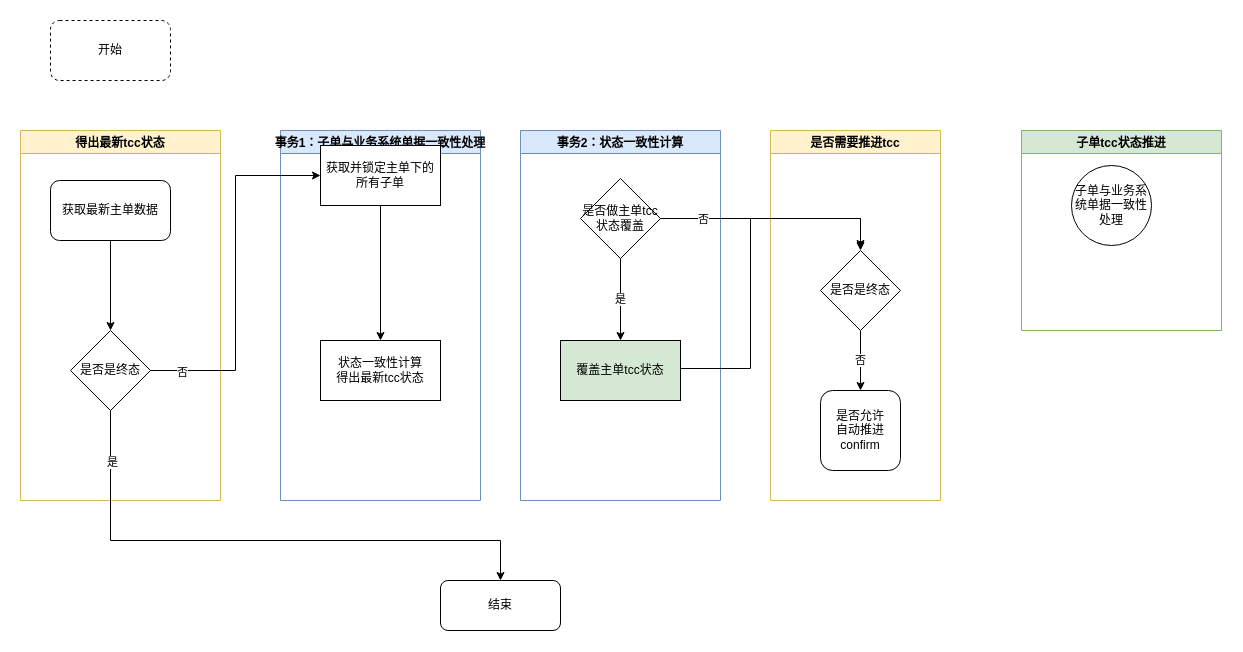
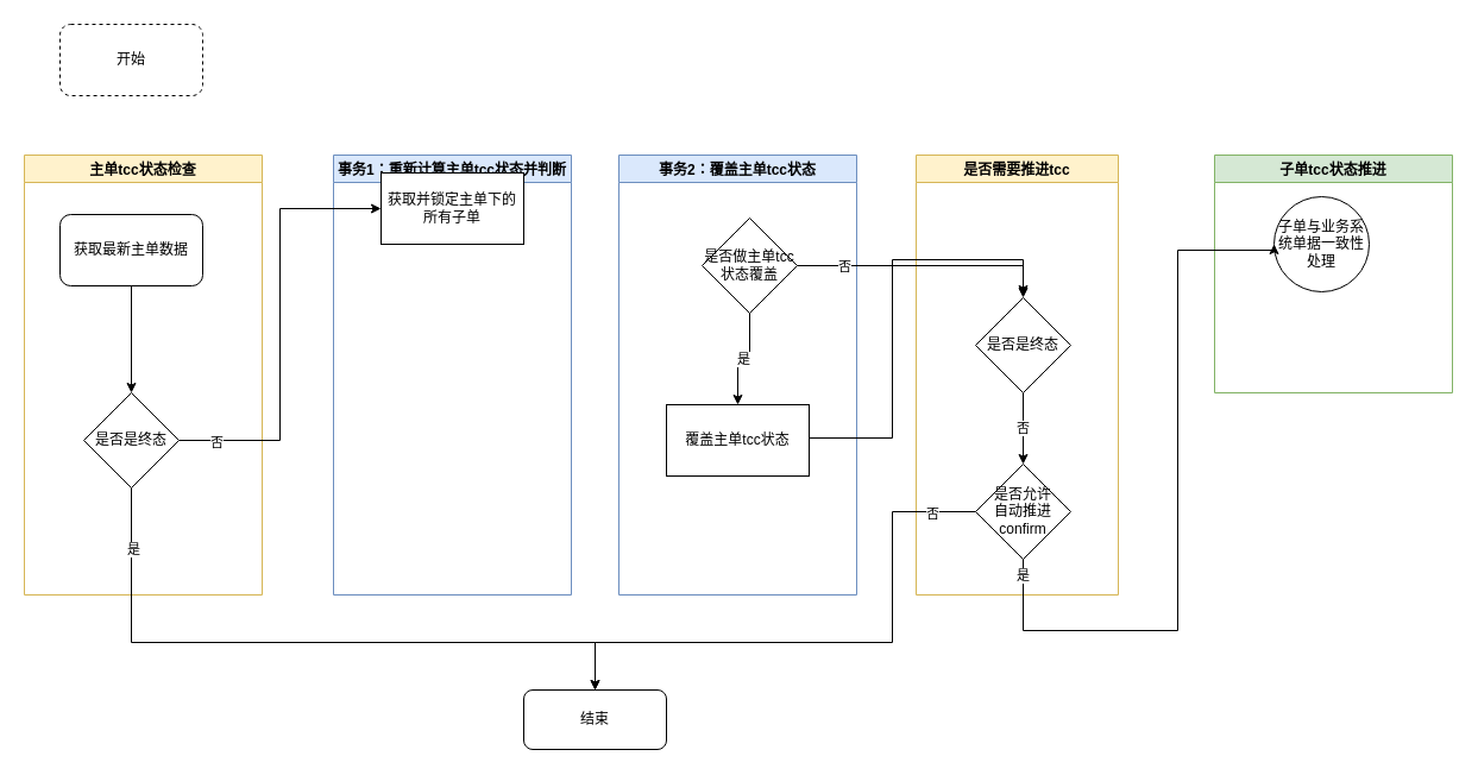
- <mxCell id="3" value="得出最新tcc状态" style="swimlane;fillColor=#fff2cc;strokeColor=#d6b656;" vertex="1" parent="1"><mxGeometry x="20" y="130" width="200" height="370" as="geometry" /></mxCell>
+ <mxCell id="3" value="主单tcc状态检查" style="swimlane;fillColor=#fff2cc;strokeColor=#d6b656;" vertex="1" parent="1"><mxGeometry x="20" y="130" width="200" height="370" as="geometry" /></mxCell>
- <mxCell id="7" value="事务1：子单与业务系统单据一致性处理" style="swimlane;fillColor=#dae8fc;strokeColor=#6c8ebf;" vertex="1" parent="1"><mxGeometry x="280" y="130" width="200" height="370" as="geometry" /></mxCell>
+ <mxCell id="7" value="事务1：重新计算主单tcc状态并判断" style="swimlane;fillColor=#dae8fc;strokeColor=#6c8ebf;" vertex="1" parent="1"><mxGeometry x="280" y="130" width="200" height="370" as="geometry" /></mxCell>
- <mxCell id="16" value="事务2：状态一致性计算" style="swimlane;fillColor=#dae8fc;strokeColor=#6c8ebf;" vertex="1" parent="1"><mxGeometry x="520" y="130" width="200" height="370" as="geometry" /></mxCell>
+ <mxCell id="16" value="事务2：覆盖主单tcc状态" style="swimlane;fillColor=#dae8fc;strokeColor=#6c8ebf;" vertex="1" parent="1"><mxGeometry x="520" y="130" width="200" height="370" as="geometry" /></mxCell>
- <mxCell id="18" value="是否做主单tcc状态覆盖" style="rhombus;whiteSpace=wrap;html=1;" vertex="1" parent="16"><mxGeometry x="60" y="48" width="80" height="80" as="geometry" /></mxCell>
+ <mxCell id="18" value="是否做主单tcc状态覆盖" style="rhombus;whiteSpace=wrap;html=1;" vertex="1" parent="16"><mxGeometry x="70" y="53" width="80" height="80" as="geometry" /></mxCell>
- <mxCell id="8" style="edgeStyle=orthogonalEdgeStyle;rounded=0;orthogonalLoop=1;jettySize=auto;html=1;entryX=0.5;entryY=0;entryDx=0;entryDy=0;" edge="1" parent="7" source="9" target="10"><mxGeometry relative="1" as="geometry" /></mxCell>
- <mxCell id="10" value="状态一致性计算&lt;br&gt;得出最新tcc状态" style="rounded=0;whiteSpace=wrap;html=1;" vertex="1" parent="7"><mxGeometry x="40" y="210" width="120" height="60" as="geometry" /></mxCell>
- <mxCell id="17" value="覆盖主单tcc状态" style="rounded=0;whiteSpace=wrap;html=1;fillColor=#d5e8d4;" vertex="1" parent="16"><mxGeometry x="40.0" y="210" width="120" height="60" as="geometry" /></mxCell>
+ <mxCell id="17" value="覆盖主单tcc状态" style="rounded=0;whiteSpace=wrap;html=1;" vertex="1" parent="16"><mxGeometry x="40.0" y="210" width="120" height="60" as="geometry" /></mxCell>
+ <mxCell id="29" style="edgeStyle=orthogonalEdgeStyle;rounded=0;orthogonalLoop=1;jettySize=auto;html=1;entryX=0;entryY=0.5;entryDx=0;entryDy=0;" edge="1" parent="1" source="23" target="15"><mxGeometry relative="1" as="geometry"><Array as="points"><mxPoint x="860" y="530" /><mxPoint x="990" y="530" /><mxPoint x="990" y="210" /></Array></mxGeometry></mxCell>
+ <mxCell id="30" value="是" style="edgeLabel;html=1;align=center;verticalAlign=middle;resizable=0;points=[];" vertex="1" connectable="0" parent="29"><mxGeometry x="-0.958" y="-1" relative="1" as="geometry"><mxPoint as="offset" /></mxGeometry></mxCell>
- <mxCell id="23" value="是否允许&lt;br&gt;自动推进&lt;br&gt;confirm" style="whiteSpace=wrap;html=1;rounded=1;" vertex="1" parent="20"><mxGeometry x="50" y="260" width="80" height="80" as="geometry" /></mxCell>
+ <mxCell id="23" value="是否允许&lt;br&gt;自动推进&lt;br&gt;confirm" style="rhombus;whiteSpace=wrap;html=1;" vertex="1" parent="20"><mxGeometry x="50" y="260" width="80" height="80" as="geometry" /></mxCell>
+ <mxCell id="31" style="edgeStyle=orthogonalEdgeStyle;rounded=0;orthogonalLoop=1;jettySize=auto;html=1;entryX=0.5;entryY=0;entryDx=0;entryDy=0;" edge="1" parent="1" source="23" target="11"><mxGeometry relative="1" as="geometry"><Array as="points"><mxPoint x="750" y="430" /><mxPoint x="750" y="540" /><mxPoint x="500" y="540" /></Array></mxGeometry></mxCell>
+ <mxCell id="32" value="否" style="edgeLabel;html=1;align=center;verticalAlign=middle;resizable=0;points=[];" vertex="1" connectable="0" parent="31"><mxGeometry x="-0.844" y="1" relative="1" as="geometry"><mxPoint as="offset" /></mxGeometry></mxCell>
